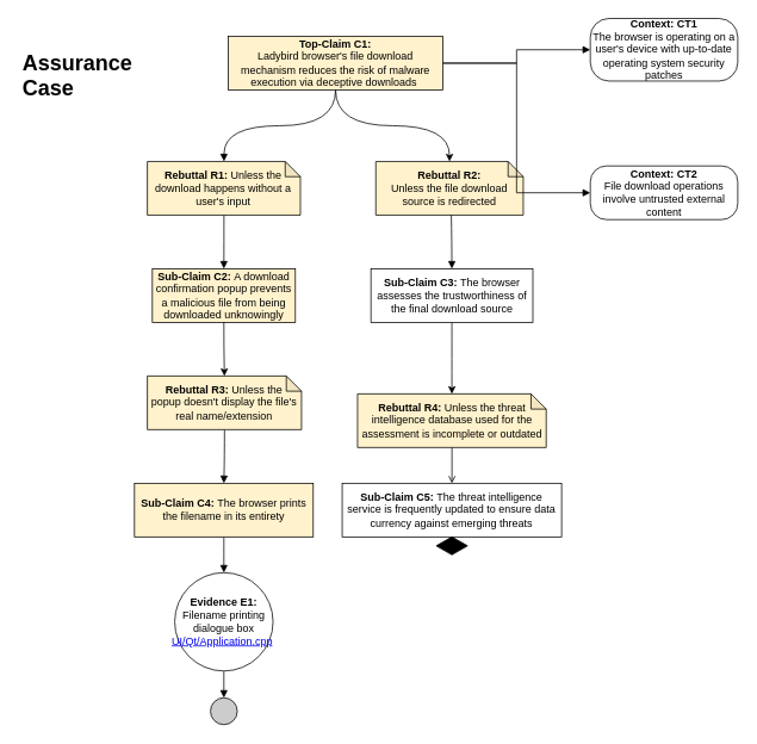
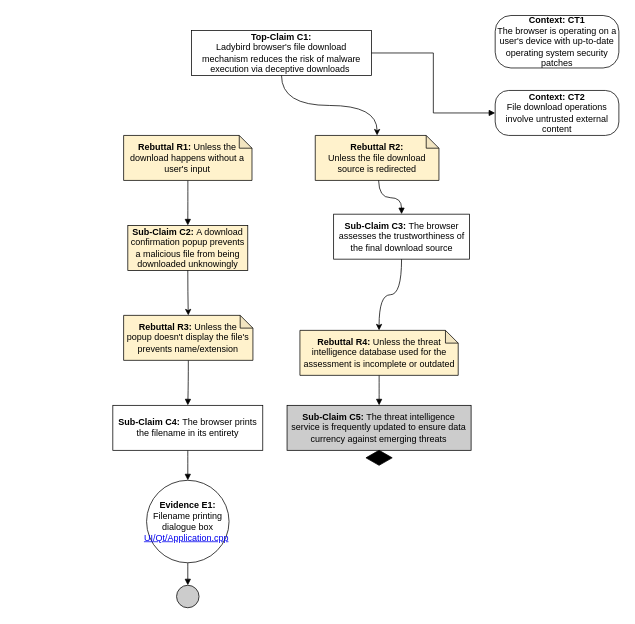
- <mxCell id="3" style="edgeStyle=orthogonalEdgeStyle;rounded=0;orthogonalLoop=1;jettySize=auto;html=1;exitX=1;exitY=0.5;exitDx=0;exitDy=0;entryX=0;entryY=0.5;entryDx=0;entryDy=0;endArrow=block;endFill=1;" edge="1" parent="1" source="17" target="5"><mxGeometry relative="1" as="geometry"><mxPoint x="470" y="70" as="sourcePoint" /></mxGeometry></mxCell>
- <mxCell id="17" value="&lt;b&gt;Top-Claim C1:&lt;br&gt;&lt;/b&gt;Ladybird browser's file download mechanism reduces the risk of malware execution via deceptive downloads&lt;b&gt;&amp;nbsp;&lt;/b&gt;" style="rounded=0;whiteSpace=wrap;html=1;fillColor=#fff2cc;" vertex="1" parent="1"><mxGeometry x="255" y="40" width="240" height="60" as="geometry" /></mxCell>
+ <mxCell id="17" value="&lt;b&gt;Top-Claim C1:&lt;br&gt;&lt;/b&gt;Ladybird browser's file download mechanism reduces the risk of malware execution via deceptive downloads&lt;b&gt;&amp;nbsp;&lt;/b&gt;" style="rounded=0;whiteSpace=wrap;html=1;" vertex="1" parent="1"><mxGeometry x="255" y="40" width="240" height="60" as="geometry" /></mxCell>
- <mxCell id="2" value="&lt;h1&gt;Assurance Case&lt;/h1&gt;" style="text;html=1;strokeColor=none;fillColor=none;spacing=5;spacingTop=-20;whiteSpace=wrap;overflow=hidden;rounded=0;" vertex="1" parent="1"><mxGeometry x="20" y="50" width="190" height="70" as="geometry" /></mxCell>
- <mxCell id="4" value="" style="edgeStyle=orthogonalEdgeStyle;rounded=0;orthogonalLoop=1;jettySize=auto;html=1;endArrow=block;endFill=1;curved=1;exitX=0.5;exitY=1;exitDx=0;exitDy=0;" edge="1" parent="1" source="17" target="7"><mxGeometry relative="1" as="geometry"><mxPoint x="407.5" y="100" as="sourcePoint" /></mxGeometry></mxCell>
- <mxCell id="19" value="&lt;b&gt;Context: CT2&lt;/b&gt;&lt;br&gt;File download operations involve untrusted external content" style="rounded=1;whiteSpace=wrap;html=1;arcSize=30;" vertex="1" parent="1"><mxGeometry x="660" y="185" width="165" height="60" as="geometry" /></mxCell>
+ <mxCell id="19" value="&lt;b&gt;Context: CT2&lt;/b&gt;&lt;br&gt;File download operations involve untrusted external content" style="rounded=1;whiteSpace=wrap;html=1;arcSize=30;" vertex="1" parent="1"><mxGeometry x="660" y="120" width="165" height="60" as="geometry" /></mxCell>
- <mxCell id="23" value="&lt;b&gt;Sub-Claim C3:&lt;/b&gt;&amp;nbsp;The browser assesses the trustworthiness of the final download source" style="rounded=0;whiteSpace=wrap;html=1;" vertex="1" parent="1"><mxGeometry x="414.54" y="300" width="181.18" height="60" as="geometry" /></mxCell>
+ <mxCell id="23" value="&lt;b&gt;Sub-Claim C3:&lt;/b&gt;&amp;nbsp;The browser assesses the trustworthiness of the final download source" style="rounded=0;whiteSpace=wrap;html=1;" vertex="1" parent="1"><mxGeometry x="444.54" y="285" width="181.18" height="60" as="geometry" /></mxCell>
- <mxCell id="11" value="&lt;div&gt;&lt;b&gt;Rebuttal R3:&lt;/b&gt;&amp;nbsp;Unless the&lt;/div&gt;&lt;div&gt;popup doesn't display the file's real name/extension&lt;/div&gt;" style="shape=note;whiteSpace=wrap;html=1;backgroundOutline=1;darkOpacity=0.05;size=17;fillColor=#FFF2CC;" vertex="1" parent="1"><mxGeometry x="164.38" y="420" width="172.5" height="60" as="geometry" /></mxCell>
+ <mxCell id="11" value="&lt;div&gt;&lt;b&gt;Rebuttal R3:&lt;/b&gt;&amp;nbsp;Unless the&lt;/div&gt;&lt;div&gt;popup doesn't display the file's prevents name/extension&lt;/div&gt;" style="shape=note;whiteSpace=wrap;html=1;backgroundOutline=1;darkOpacity=0.05;size=17;fillColor=#FFF2CC;" vertex="1" parent="1"><mxGeometry x="164.38" y="420" width="172.5" height="60" as="geometry" /></mxCell>
- <mxCell id="24" style="edgeStyle=orthogonalEdgeStyle;curved=1;rounded=0;orthogonalLoop=1;jettySize=auto;html=1;endArrow=open;endFill=1;" edge="1" parent="1" source="25" target="26"><mxGeometry relative="1" as="geometry" /></mxCell>
+ <mxCell id="24" style="edgeStyle=orthogonalEdgeStyle;curved=1;rounded=0;orthogonalLoop=1;jettySize=auto;html=1;endArrow=block;endFill=1;" edge="1" parent="1" source="25" target="26"><mxGeometry relative="1" as="geometry" /></mxCell>
- <mxCell id="13" value="&lt;b&gt;Sub-Claim C4:&lt;/b&gt;&amp;nbsp;The browser prints the filename in its entirety" style="rounded=0;whiteSpace=wrap;html=1;fillColor=#fff2cc;" vertex="1" parent="1"><mxGeometry x="150" y="540" width="200" height="60" as="geometry" /></mxCell>
+ <mxCell id="13" value="&lt;b&gt;Sub-Claim C4:&lt;/b&gt;&amp;nbsp;The browser prints the filename in its entirety" style="rounded=0;whiteSpace=wrap;html=1;" vertex="1" parent="1"><mxGeometry x="150" y="540" width="200" height="60" as="geometry" /></mxCell>
- <mxCell id="26" value="&lt;b&gt;Sub-Claim C5:&lt;/b&gt;&amp;nbsp;The threat intelligence service is frequently updated to ensure data currency against emerging threats" style="rounded=0;whiteSpace=wrap;html=1;" vertex="1" parent="1"><mxGeometry x="382.38" y="540" width="245.5" height="60" as="geometry" /></mxCell>
+ <mxCell id="26" value="&lt;b&gt;Sub-Claim C5:&lt;/b&gt;&amp;nbsp;The threat intelligence service is frequently updated to ensure data currency against emerging threats" style="rounded=0;whiteSpace=wrap;html=1;fillColor=#cccccc;" vertex="1" parent="1"><mxGeometry x="382.38" y="540" width="245.5" height="60" as="geometry" /></mxCell>
